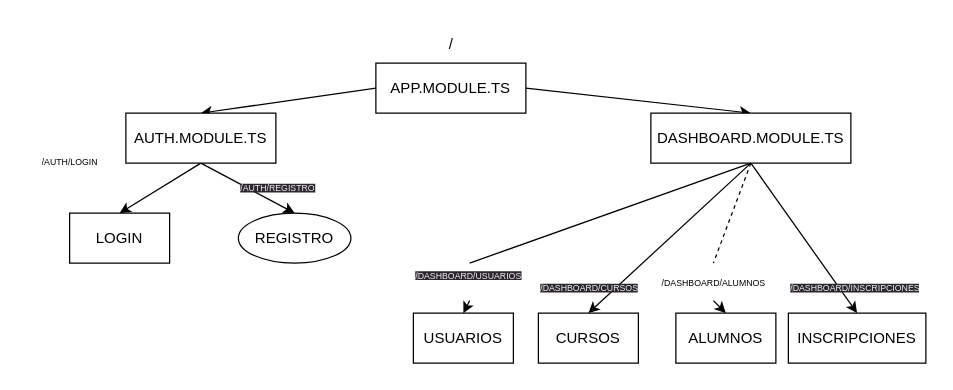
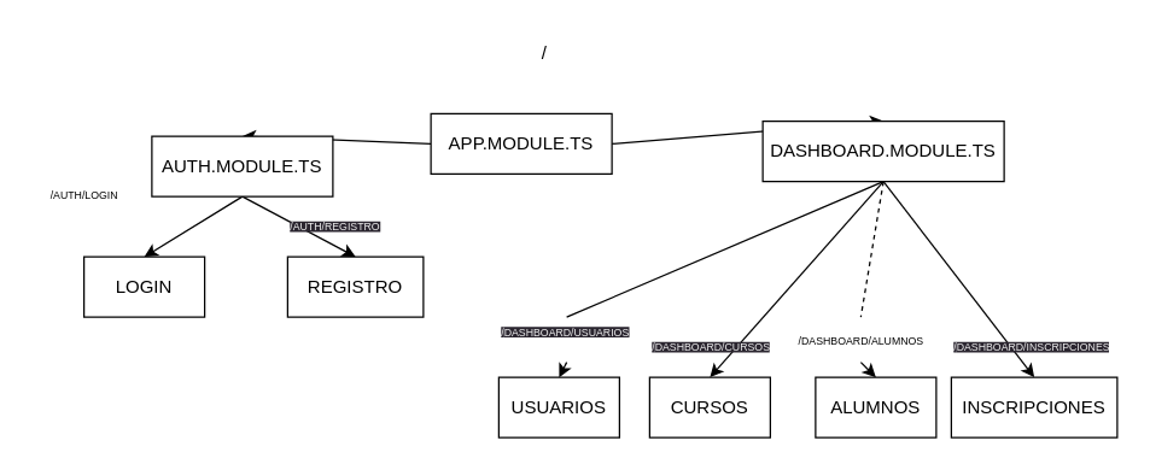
- <mxCell id="4" value="APP.MODULE.TS" style="rounded=0;whiteSpace=wrap;html=1;" parent="1" vertex="1"><mxGeometry x="300" y="50" width="120" height="40" as="geometry" /></mxCell>
+ <mxCell id="4" value="APP.MODULE.TS" style="rounded=0;whiteSpace=wrap;html=1;" parent="1" vertex="1"><mxGeometry x="285" y="75" width="120" height="40" as="geometry" /></mxCell>
- <mxCell id="9" value="DASHBOARD.MODULE.TS" style="rounded=0;whiteSpace=wrap;html=1;" parent="1" vertex="1"><mxGeometry x="520" y="90" width="160" height="40" as="geometry" /></mxCell>
+ <mxCell id="9" value="DASHBOARD.MODULE.TS" style="rounded=0;whiteSpace=wrap;html=1;" parent="1" vertex="1"><mxGeometry x="505" y="80" width="160" height="40" as="geometry" /></mxCell>
- <mxCell id="14" value="REGISTRO" style="ellipse;whiteSpace=wrap;html=1;" parent="1" vertex="1"><mxGeometry x="190" y="170" width="90" height="40" as="geometry" /></mxCell>
+ <mxCell id="14" value="REGISTRO" style="rounded=0;whiteSpace=wrap;html=1;" parent="1" vertex="1"><mxGeometry x="190" y="170" width="90" height="40" as="geometry" /></mxCell>
